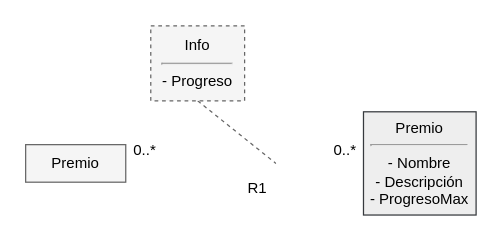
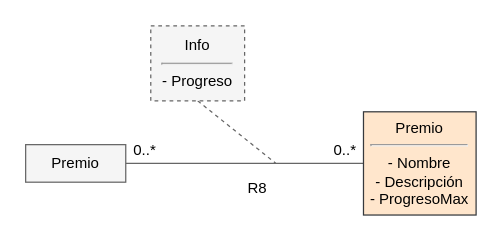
+ <mxCell id="2" style="edgeStyle=none;html=1;exitX=1;exitY=0.5;exitDx=0;exitDy=0;endArrow=none;endFill=0;fillColor=#f5f5f5;strokeColor=#666666;" parent="1" source="3" target="4" edge="1"><mxGeometry relative="1" as="geometry" /></mxCell>
- <mxCell id="4" value="Premio&lt;hr&gt;- Nombre&lt;br&gt;- Descripción&lt;br&gt;- ProgresoMax" style="rounded=0;whiteSpace=wrap;html=1;fillColor=#eeeeee;strokeColor=#36393d;fontColor=#000000;" parent="1" vertex="1"><mxGeometry x="290" y="88.75" width="90" height="82.5" as="geometry" /></mxCell>
+ <mxCell id="4" value="Premio&lt;hr&gt;- Nombre&lt;br&gt;- Descripción&lt;br&gt;- ProgresoMax" style="rounded=0;whiteSpace=wrap;html=1;fillColor=#ffe6cc;strokeColor=#36393d;fontColor=#000000;" parent="1" vertex="1"><mxGeometry x="290" y="88.75" width="90" height="82.5" as="geometry" /></mxCell>
- <mxCell id="9" value="R1" style="text;html=1;align=center;verticalAlign=middle;resizable=0;points=[];autosize=1;strokeColor=none;fillColor=none;fontColor=#000000;" parent="1" vertex="1"><mxGeometry x="190" y="140" width="30" height="20" as="geometry" /></mxCell>
+ <mxCell id="9" value="R8" style="text;html=1;align=center;verticalAlign=middle;resizable=0;points=[];autosize=1;strokeColor=none;fillColor=none;fontColor=#000000;" parent="1" vertex="1"><mxGeometry x="190" y="140" width="30" height="20" as="geometry" /></mxCell>
